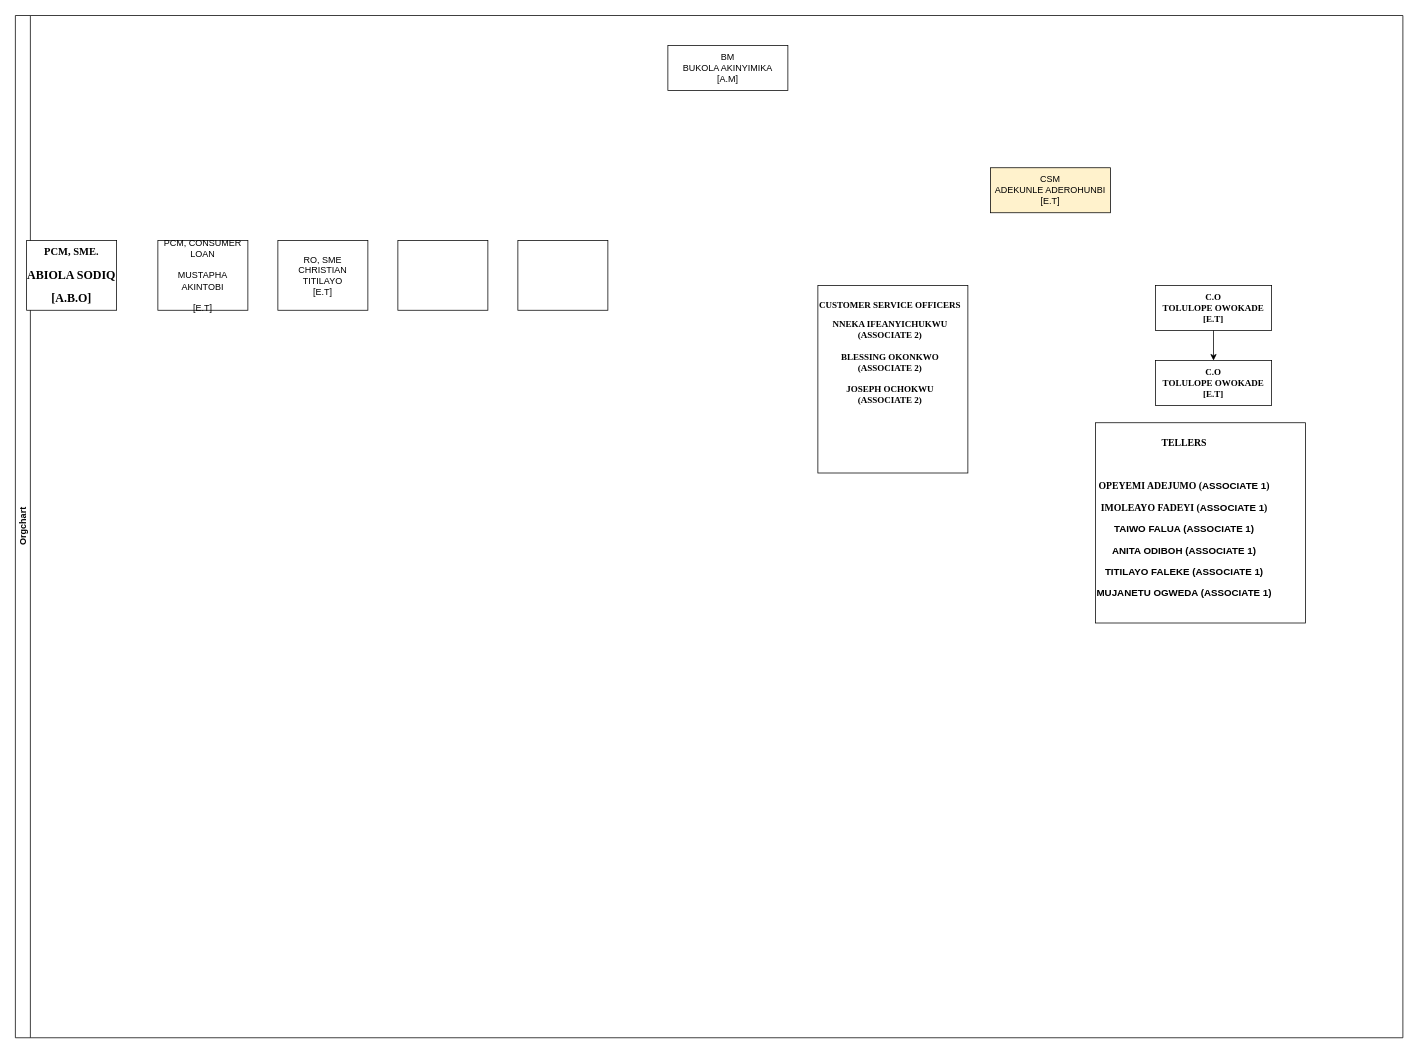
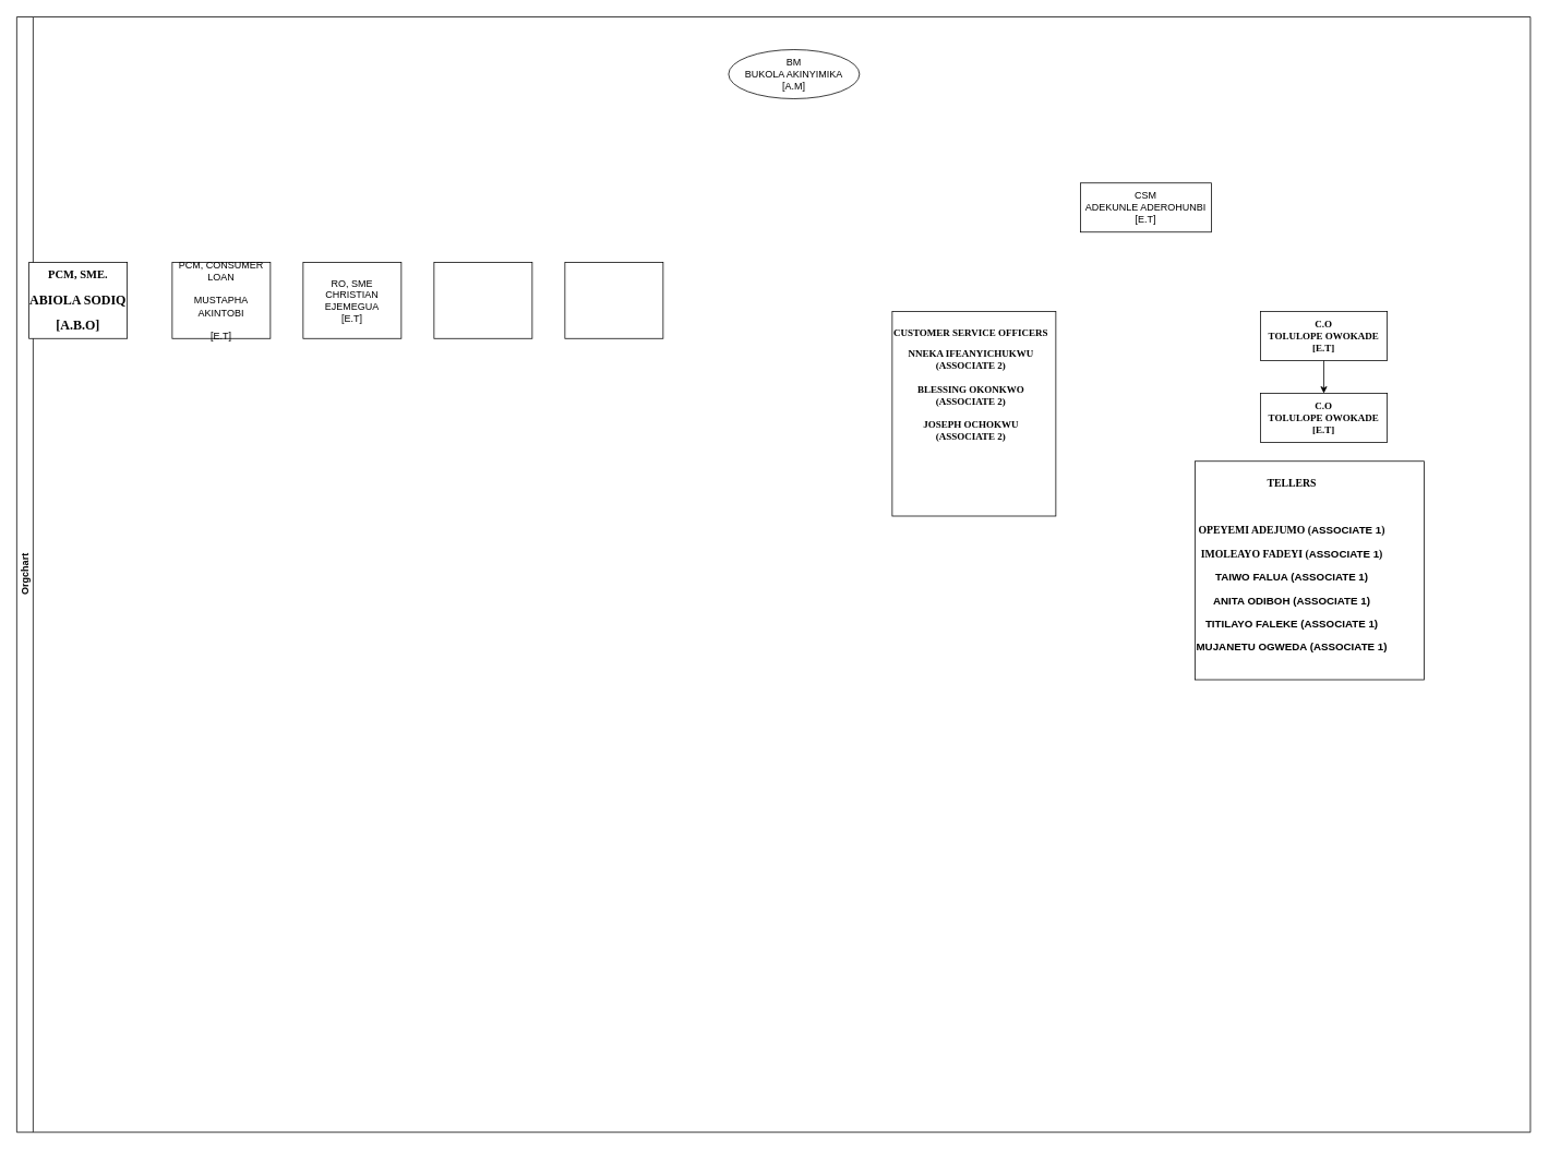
- <mxCell id="3" value="BM&lt;br&gt;BUKOLA AKINYIMIKA&lt;br&gt;[A.M]" style="rounded=0;whiteSpace=wrap;html=1;" vertex="1" parent="2"><mxGeometry x="870" y="40" width="160" height="60" as="geometry" /></mxCell>
+ <mxCell id="3" value="BM&lt;br&gt;BUKOLA AKINYIMIKA&lt;br&gt;[A.M]" style="ellipse;whiteSpace=wrap;html=1;" vertex="1" parent="2"><mxGeometry x="870" y="40" width="160" height="60" as="geometry" /></mxCell>
- <mxCell id="4" value="CSM&lt;br&gt;ADEKUNLE ADEROHUNBI&lt;br&gt;[E.T]" style="rounded=0;whiteSpace=wrap;html=1;fillColor=#fff2cc;" vertex="1" parent="2"><mxGeometry x="1300" y="203" width="160" height="60" as="geometry" /></mxCell>
+ <mxCell id="4" value="CSM&lt;br&gt;ADEKUNLE ADEROHUNBI&lt;br&gt;[E.T]" style="rounded=0;whiteSpace=wrap;html=1;" vertex="1" parent="2"><mxGeometry x="1300" y="203" width="160" height="60" as="geometry" /></mxCell>
- <mxCell id="7" value="RO, SME&lt;br&gt;CHRISTIAN TITILAYO&lt;br&gt;[E.T]" style="rounded=0;whiteSpace=wrap;html=1;" vertex="1" parent="2"><mxGeometry x="350" y="300" width="120" height="93" as="geometry" /></mxCell>
+ <mxCell id="7" value="RO, SME&lt;br&gt;CHRISTIAN EJEMEGUA&lt;br&gt;[E.T]" style="rounded=0;whiteSpace=wrap;html=1;" vertex="1" parent="2"><mxGeometry x="350" y="300" width="120" height="93" as="geometry" /></mxCell>
